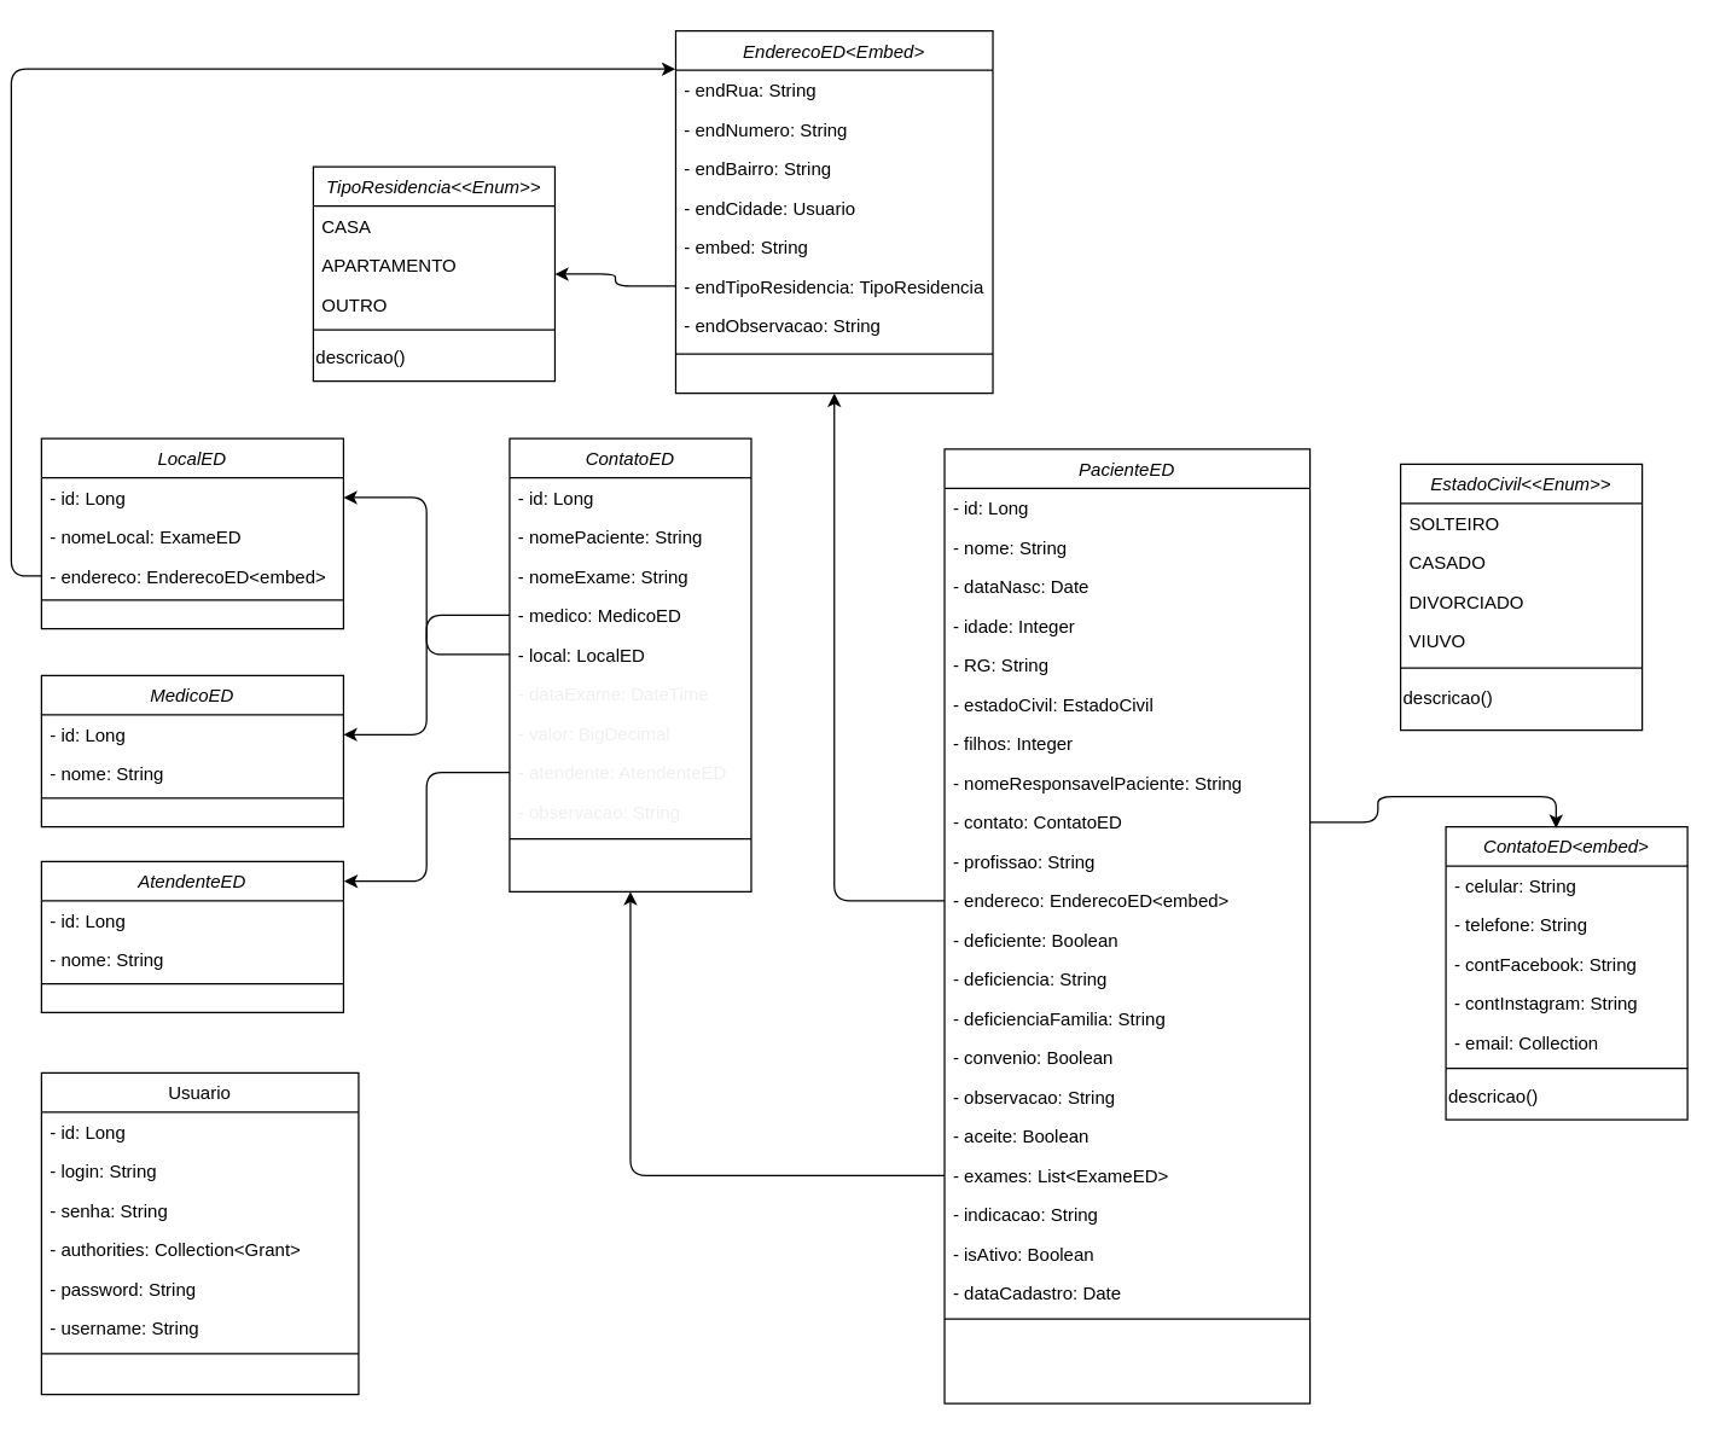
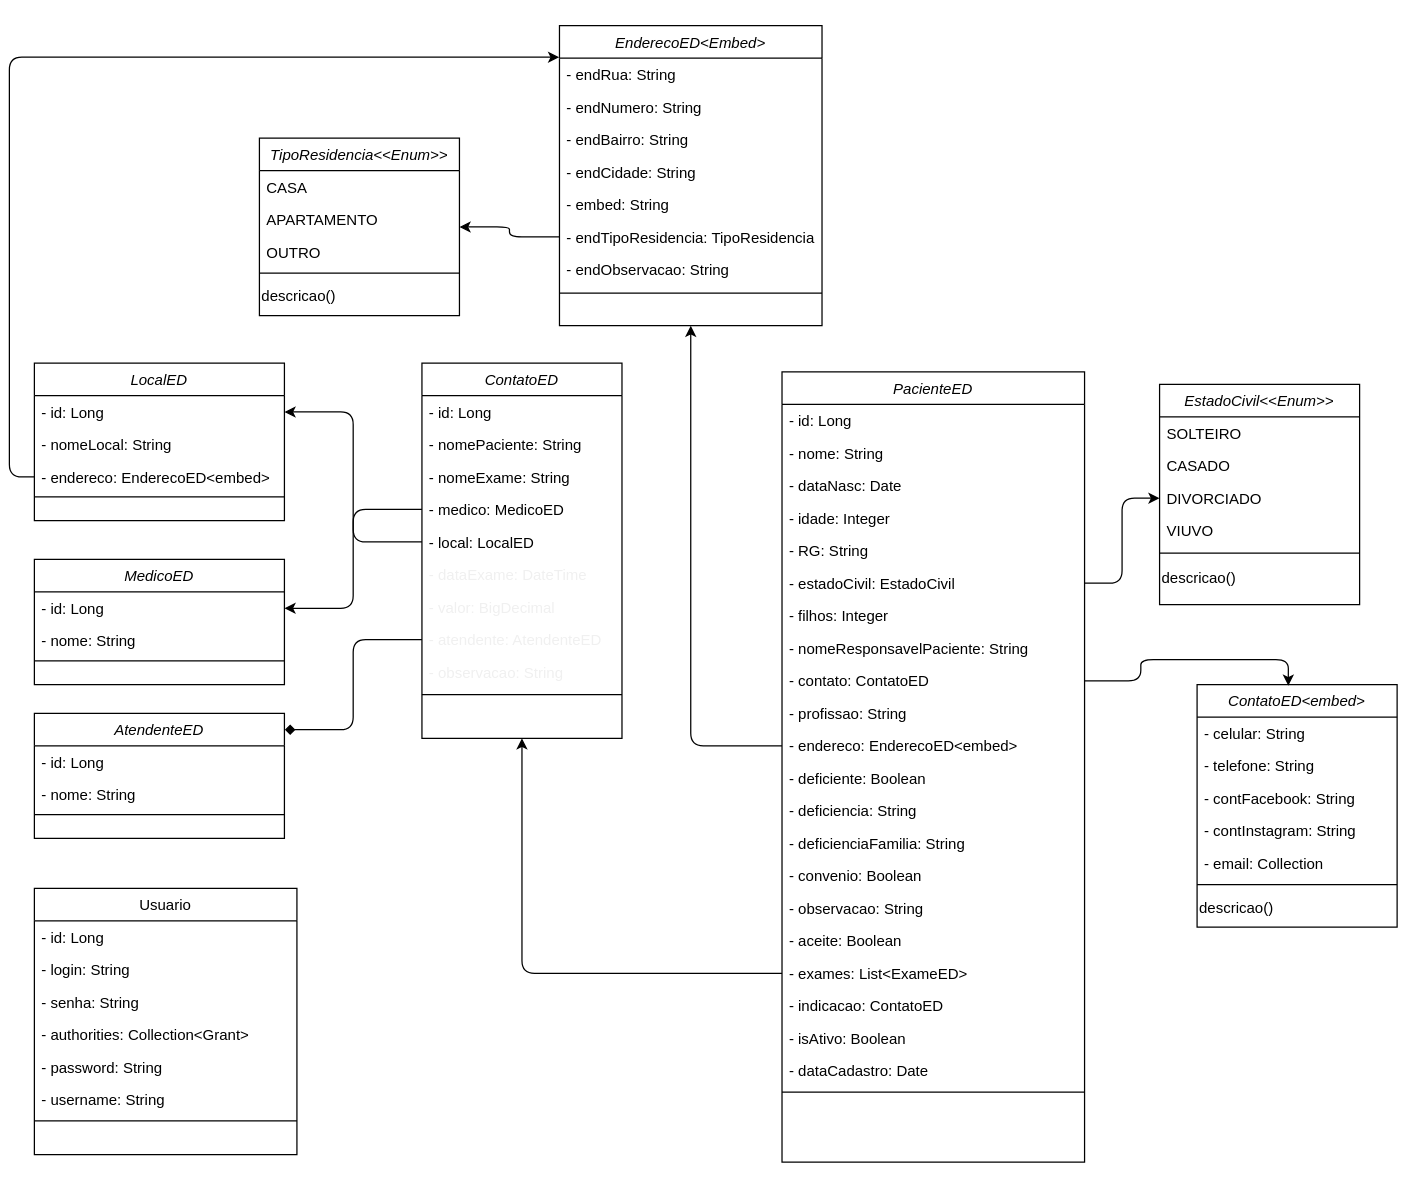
- <mxCell id="54" value="- endCidade: Usuario" style="text;align=left;verticalAlign=top;spacingLeft=4;spacingRight=4;overflow=hidden;rotatable=0;points=[[0,0.5],[1,0.5]];portConstraint=eastwest;" parent="50" vertex="1"><mxGeometry y="104" width="210" height="26" as="geometry" /></mxCell>
+ <mxCell id="54" value="- endCidade: String" style="text;align=left;verticalAlign=top;spacingLeft=4;spacingRight=4;overflow=hidden;rotatable=0;points=[[0,0.5],[1,0.5]];portConstraint=eastwest;" parent="50" vertex="1"><mxGeometry y="104" width="210" height="26" as="geometry" /></mxCell>
- <mxCell id="46" value="- nomeLocal: ExameED" style="text;align=left;verticalAlign=top;spacingLeft=4;spacingRight=4;overflow=hidden;rotatable=0;points=[[0,0.5],[1,0.5]];portConstraint=eastwest;" parent="44" vertex="1"><mxGeometry y="52" width="200" height="26" as="geometry" /></mxCell>
+ <mxCell id="46" value="- nomeLocal: String" style="text;align=left;verticalAlign=top;spacingLeft=4;spacingRight=4;overflow=hidden;rotatable=0;points=[[0,0.5],[1,0.5]];portConstraint=eastwest;" parent="44" vertex="1"><mxGeometry y="52" width="200" height="26" as="geometry" /></mxCell>
+ <mxCell id="72" style="edgeStyle=orthogonalEdgeStyle;rounded=1;orthogonalLoop=1;jettySize=auto;html=1;exitX=0;exitY=0.5;exitDx=0;exitDy=0;entryX=1;entryY=0.5;entryDx=0;entryDy=0;startArrow=classic;startFill=1;endArrow=none;endFill=0;" parent="1" source="68" target="27" edge="1"><mxGeometry relative="1" as="geometry" /></mxCell>
- <mxCell id="88" style="edgeStyle=orthogonalEdgeStyle;rounded=1;orthogonalLoop=1;jettySize=auto;html=1;exitX=0;exitY=0.5;exitDx=0;exitDy=0;entryX=1.002;entryY=0.131;entryDx=0;entryDy=0;entryPerimeter=0;" parent="1" source="10" target="84" edge="1"><mxGeometry relative="1" as="geometry" /></mxCell>
+ <mxCell id="88" style="edgeStyle=orthogonalEdgeStyle;rounded=1;orthogonalLoop=1;jettySize=auto;html=1;exitX=0;exitY=0.5;exitDx=0;exitDy=0;entryX=1.002;entryY=0.131;entryDx=0;entryDy=0;entryPerimeter=0;endArrow=diamond;" parent="1" source="10" target="84" edge="1"><mxGeometry relative="1" as="geometry" /></mxCell>
- <mxCell id="40" value="- indicacao: String" style="text;align=left;verticalAlign=top;spacingLeft=4;spacingRight=4;overflow=hidden;rotatable=0;points=[[0,0.5],[1,0.5]];portConstraint=eastwest;rounded=0;shadow=0;html=0;" parent="21" vertex="1"><mxGeometry y="494" width="242" height="26" as="geometry" /></mxCell>
+ <mxCell id="40" value="- indicacao: ContatoED" style="text;align=left;verticalAlign=top;spacingLeft=4;spacingRight=4;overflow=hidden;rotatable=0;points=[[0,0.5],[1,0.5]];portConstraint=eastwest;rounded=0;shadow=0;html=0;" parent="21" vertex="1"><mxGeometry y="494" width="242" height="26" as="geometry" /></mxCell>
